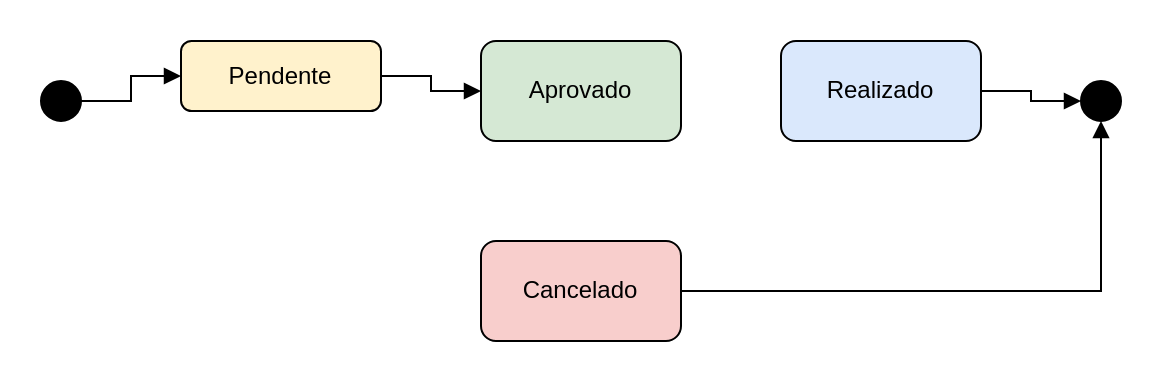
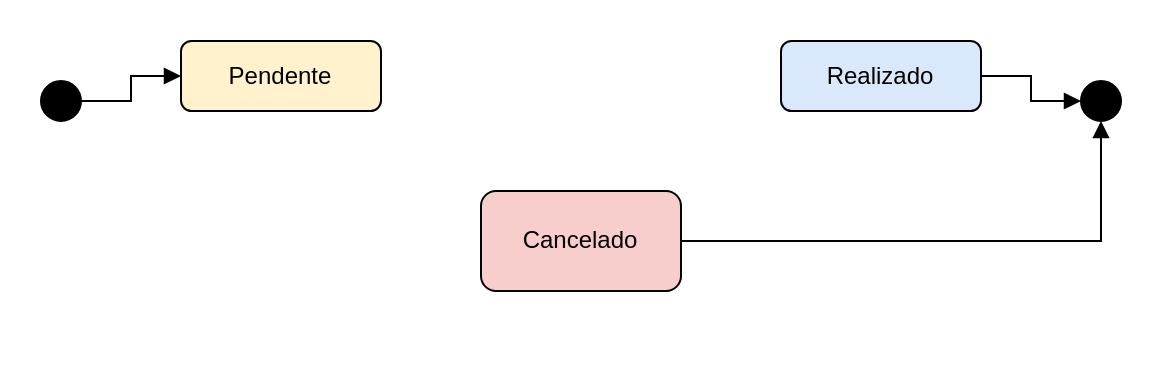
- <mxCell id="11" style="edgeStyle=orthogonalEdgeStyle;rounded=0;orthogonalLoop=1;jettySize=auto;html=1;endArrow=block;entryX=0;entryY=0.5;entryDx=0;entryDy=0;exitX=1;exitY=0.5;exitDx=0;exitDy=0;" edge="1" parent="1" source="3" target="4"><mxGeometry relative="1" as="geometry"><mxPoint x="90" y="85" as="sourcePoint" /><mxPoint x="140" y="80" as="targetPoint" /></mxGeometry></mxCell>
- <mxCell id="4" value="Aprovado" style="rounded=1;whiteSpace=wrap;html=1;fillColor=#D5E8D4;" parent="1" vertex="1"><mxGeometry x="240" y="20" width="100" height="50" as="geometry" /></mxCell>
- <mxCell id="5" value="Realizado" style="rounded=1;whiteSpace=wrap;html=1;fillColor=#DAE8FC;" parent="1" vertex="1"><mxGeometry x="390" y="20" width="100" height="50" as="geometry" /></mxCell>
+ <mxCell id="5" value="Realizado" style="rounded=1;whiteSpace=wrap;html=1;fillColor=#DAE8FC;" parent="1" vertex="1"><mxGeometry x="390" y="20" width="100" height="35" as="geometry" /></mxCell>
- <mxCell id="6" value="Cancelado" style="rounded=1;whiteSpace=wrap;html=1;fillColor=#F8CECC;" parent="1" vertex="1"><mxGeometry x="240" y="120" width="100" height="50" as="geometry" /></mxCell>
+ <mxCell id="6" value="Cancelado" style="rounded=1;whiteSpace=wrap;html=1;fillColor=#F8CECC;" parent="1" vertex="1"><mxGeometry x="240" y="95" width="100" height="50" as="geometry" /></mxCell>
